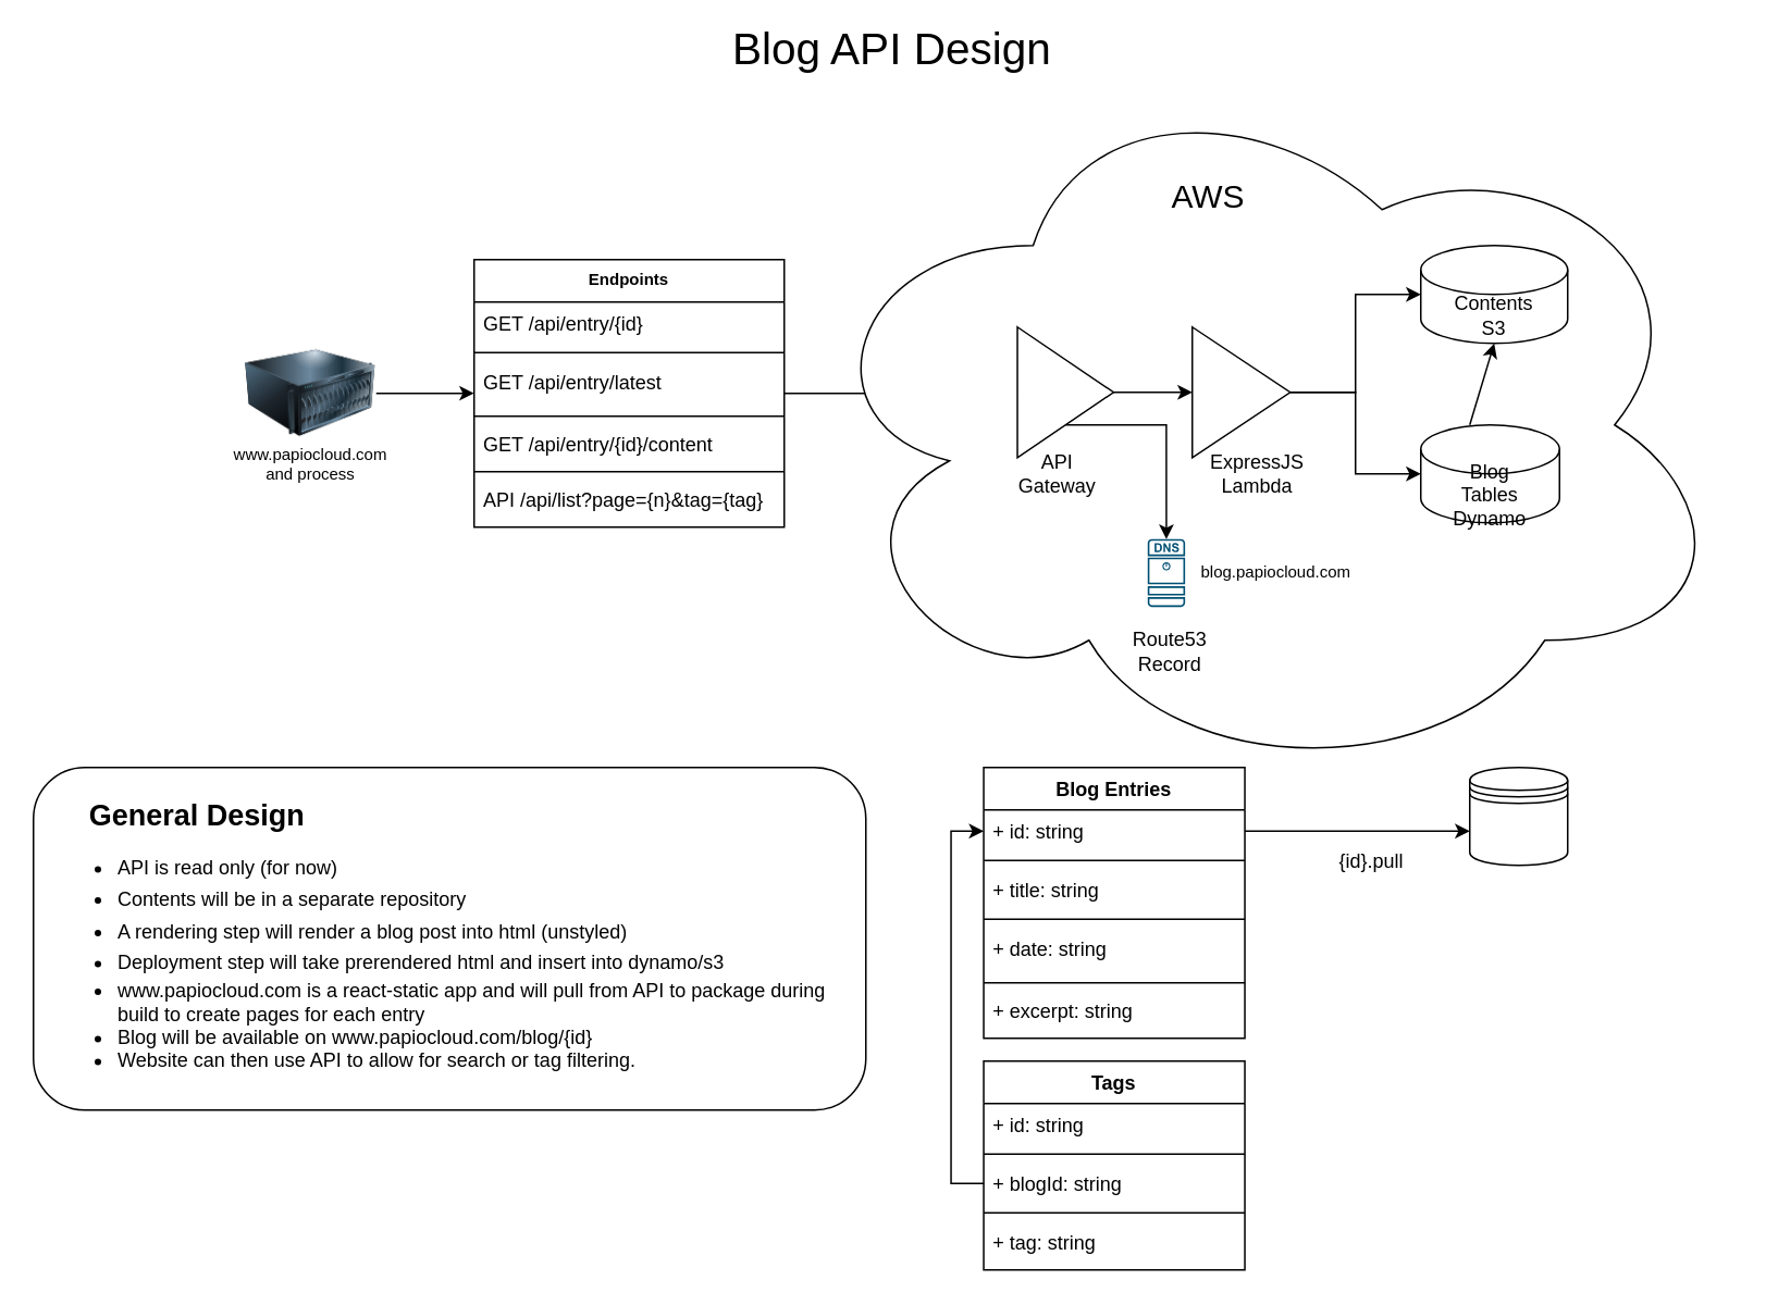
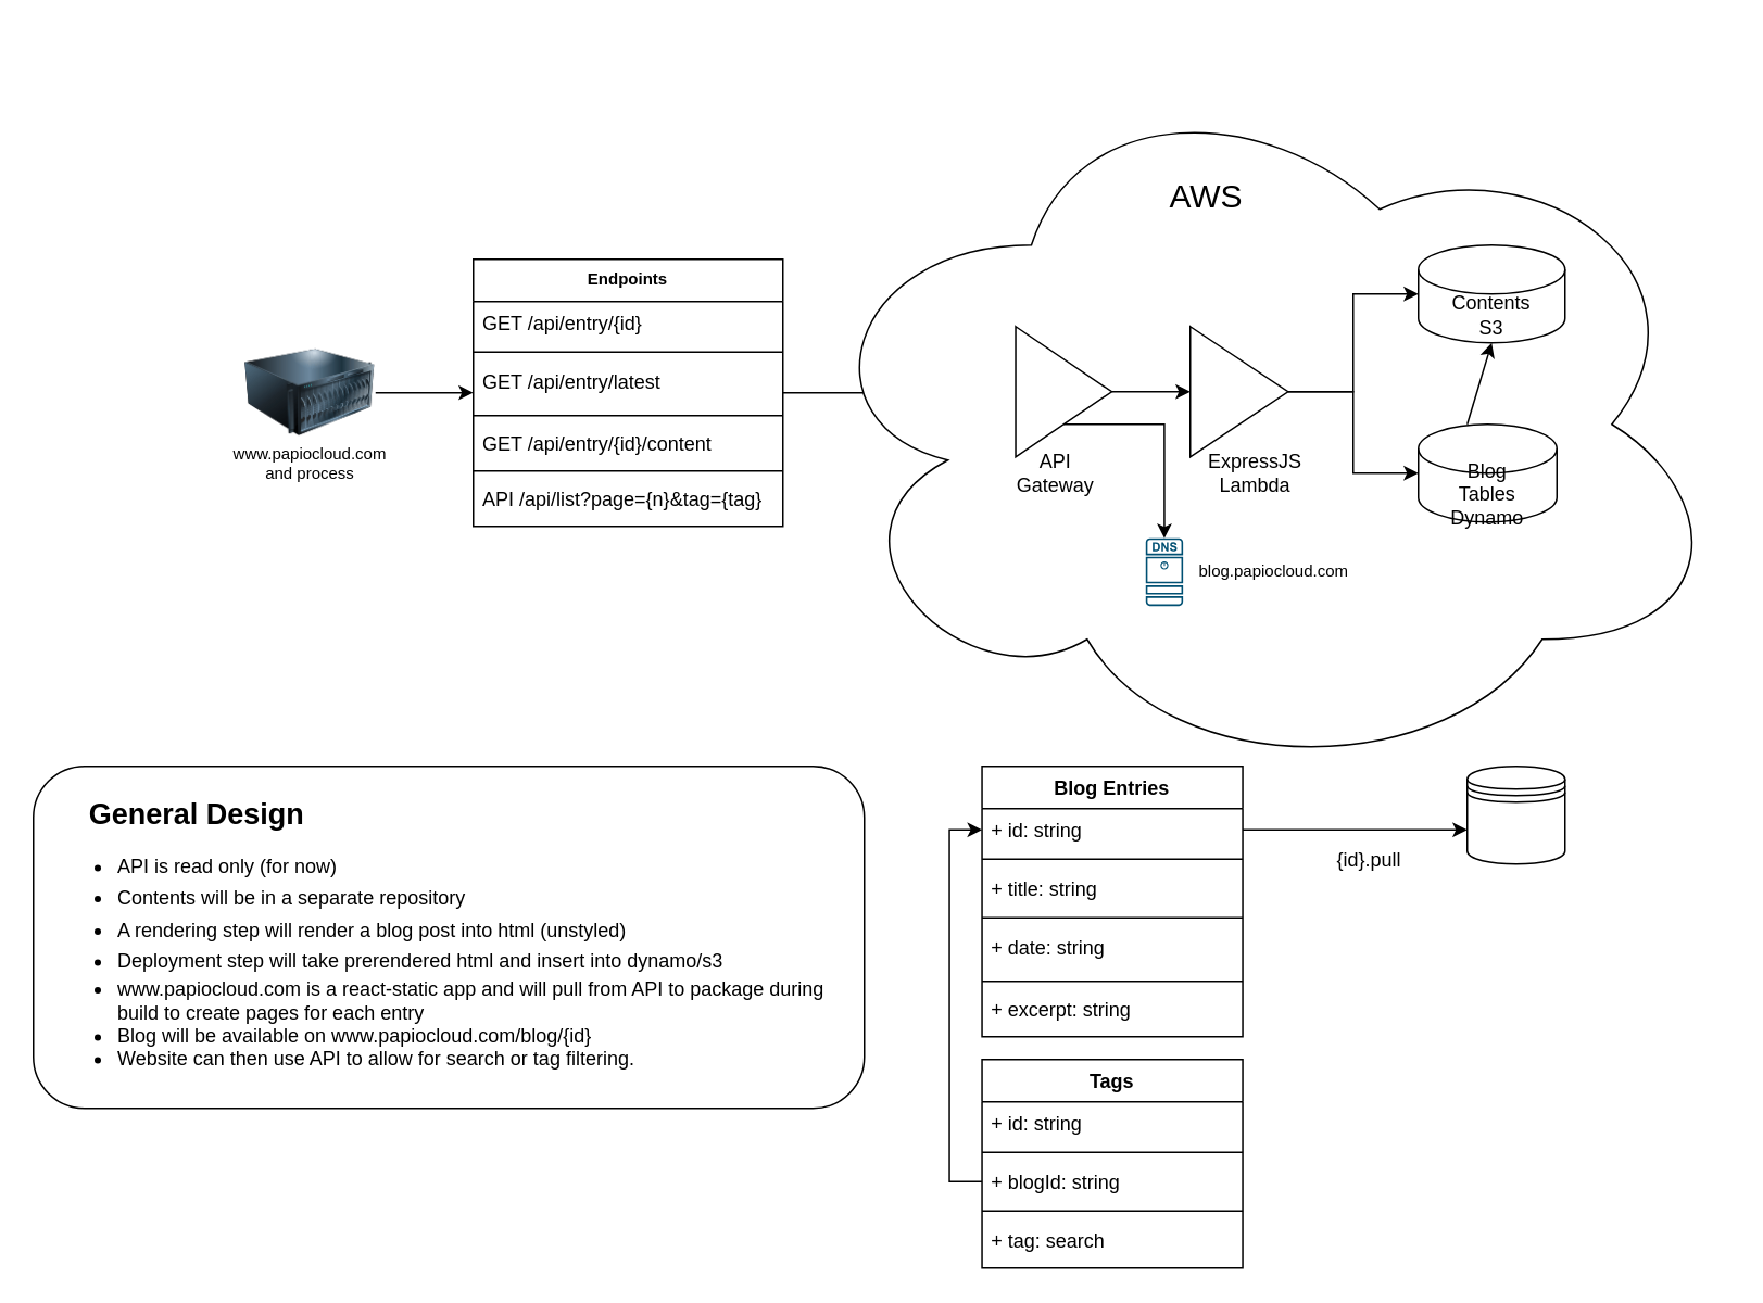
- <mxCell id="48" value="Blog API Design&amp;nbsp;" style="text;html=1;strokeColor=none;fillColor=none;align=center;verticalAlign=middle;whiteSpace=wrap;rounded=0;fontSize=27;" parent="1" vertex="1"><mxGeometry x="445" y="20" width="210" height="20" as="geometry" /></mxCell>
- <mxCell id="43" value="Route53 Record" style="text;html=1;strokeColor=none;fillColor=none;align=center;verticalAlign=middle;whiteSpace=wrap;rounded=0;" parent="41" vertex="1"><mxGeometry y="59" width="39.31" height="20" as="geometry" /></mxCell>
- <mxCell id="58" value="+ tag: string" style="text;strokeColor=none;fillColor=none;spacingLeft=4;spacingRight=4;overflow=hidden;rotatable=0;points=[[0,0.5],[1,0.5]];portConstraint=eastwest;fontSize=12;align=left;opacity=0;" parent="53" vertex="1"><mxGeometry y="98" width="160" height="30" as="geometry" /></mxCell>
+ <mxCell id="58" value="+ tag: search" style="text;strokeColor=none;fillColor=none;spacingLeft=4;spacingRight=4;overflow=hidden;rotatable=0;points=[[0,0.5],[1,0.5]];portConstraint=eastwest;fontSize=12;align=left;opacity=0;" parent="53" vertex="1"><mxGeometry y="98" width="160" height="30" as="geometry" /></mxCell>
